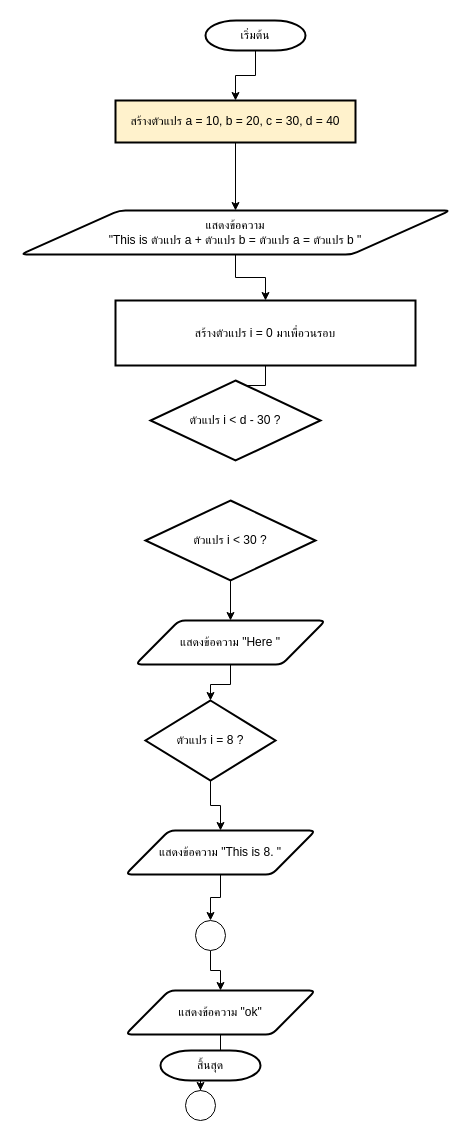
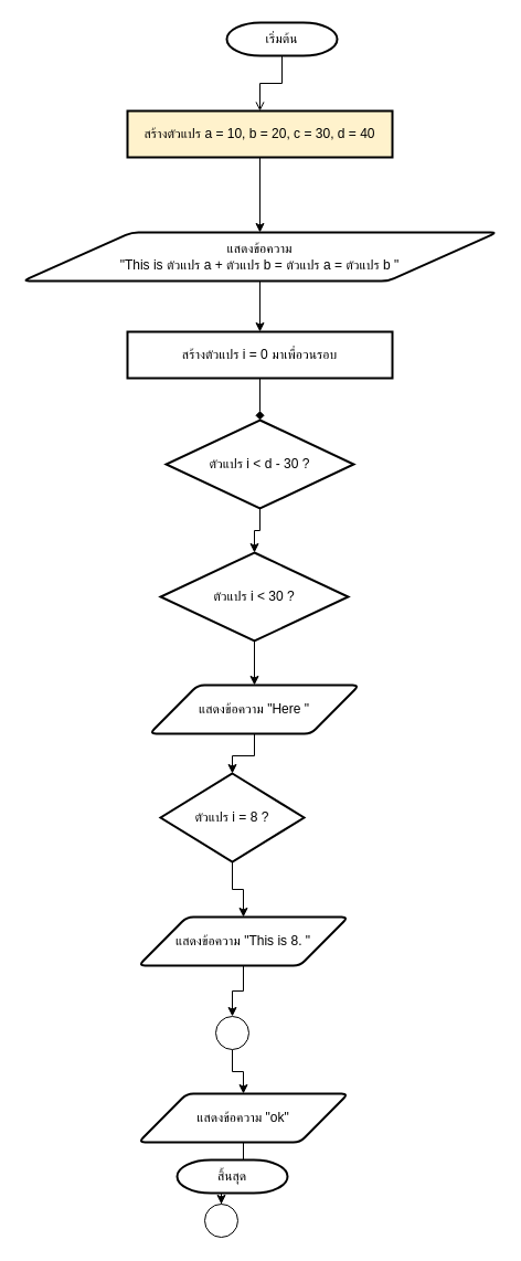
- <mxCell id="2" value="" style="edgeStyle=orthogonalEdgeStyle;rounded=0;orthogonalLoop=1;jettySize=auto;html=1;" edge="1" parent="1" source="3" target="5"><mxGeometry relative="1" as="geometry" /></mxCell>
+ <mxCell id="2" value="" style="edgeStyle=orthogonalEdgeStyle;rounded=0;orthogonalLoop=1;jettySize=auto;html=1;endArrow=open;" edge="1" parent="1" source="3" target="5"><mxGeometry relative="1" as="geometry" /></mxCell>
- <mxCell id="9" value="สร้างตัวแปร i = 0 มาเพื่อวนรอบ" style="rounded=1;whiteSpace=wrap;html=1;absoluteArcSize=1;arcSize=0;strokeWidth=2;" vertex="1" parent="1"><mxGeometry x="115" y="300" width="300" height="65" as="geometry" /></mxCell>
+ <mxCell id="9" value="สร้างตัวแปร i = 0 มาเพื่อวนรอบ" style="rounded=1;whiteSpace=wrap;html=1;absoluteArcSize=1;arcSize=0;strokeWidth=2;" vertex="1" parent="1"><mxGeometry x="115" y="300" width="240" height="42" as="geometry" /></mxCell>
+ <mxCell id="10" value="" style="edgeStyle=orthogonalEdgeStyle;rounded=0;orthogonalLoop=1;jettySize=auto;html=1;" edge="1" parent="1" source="11" target="13"><mxGeometry relative="1" as="geometry" /></mxCell>
